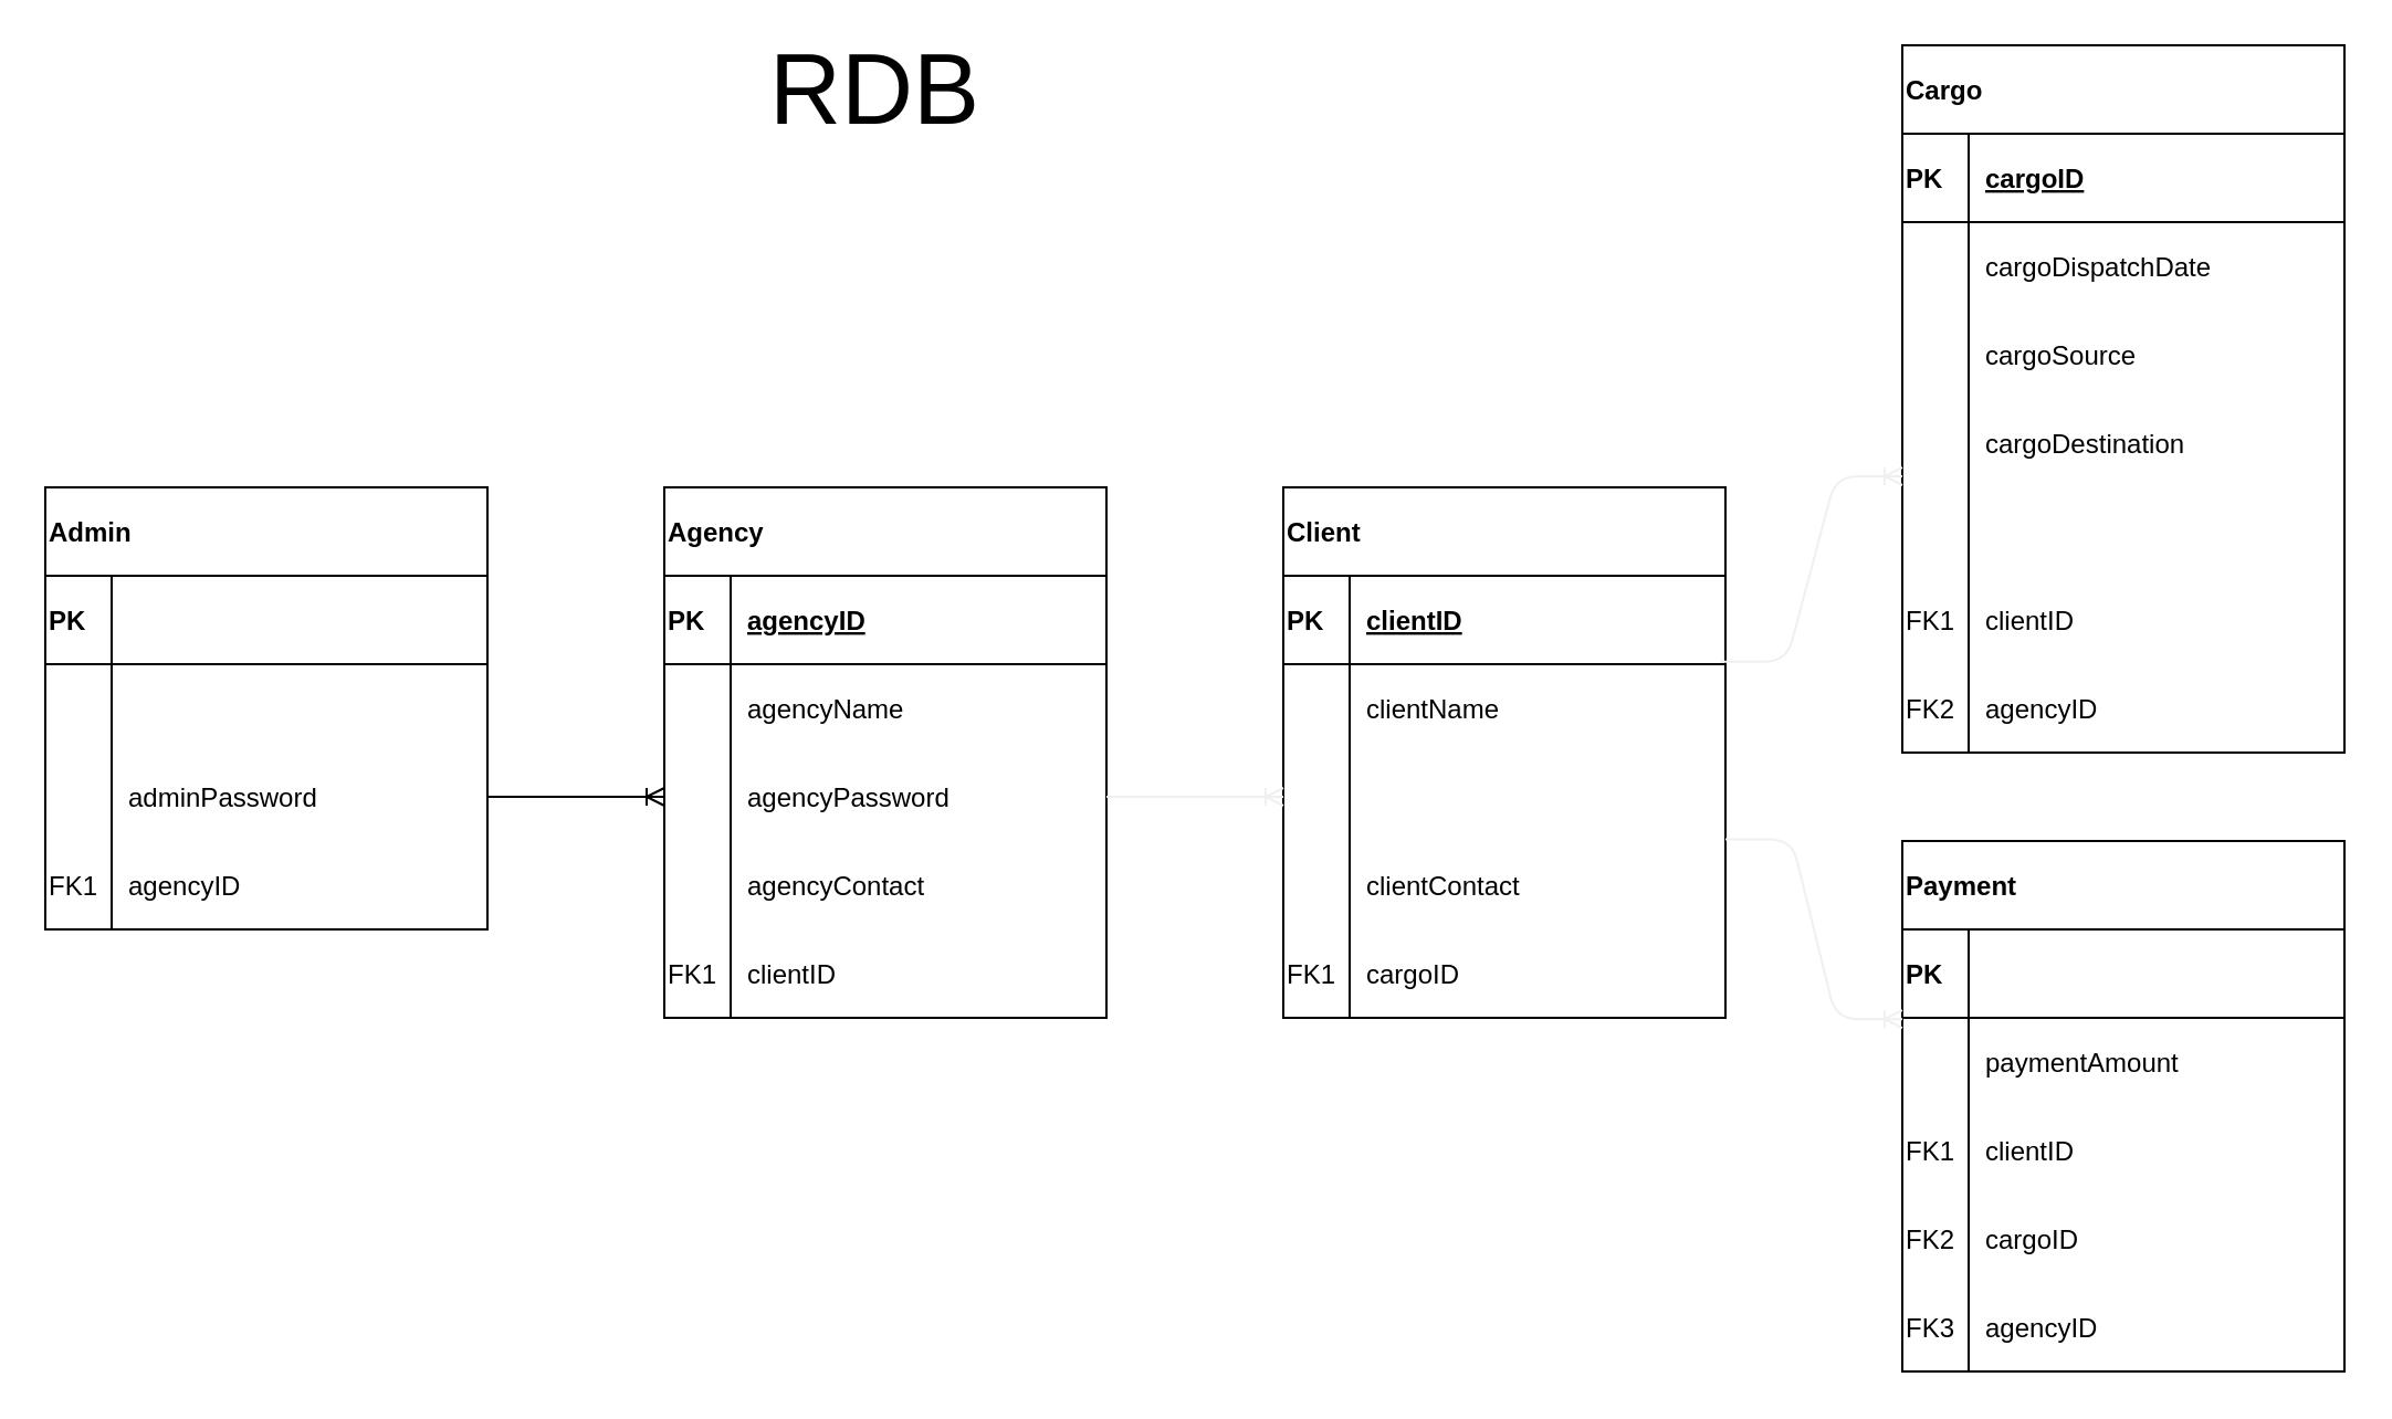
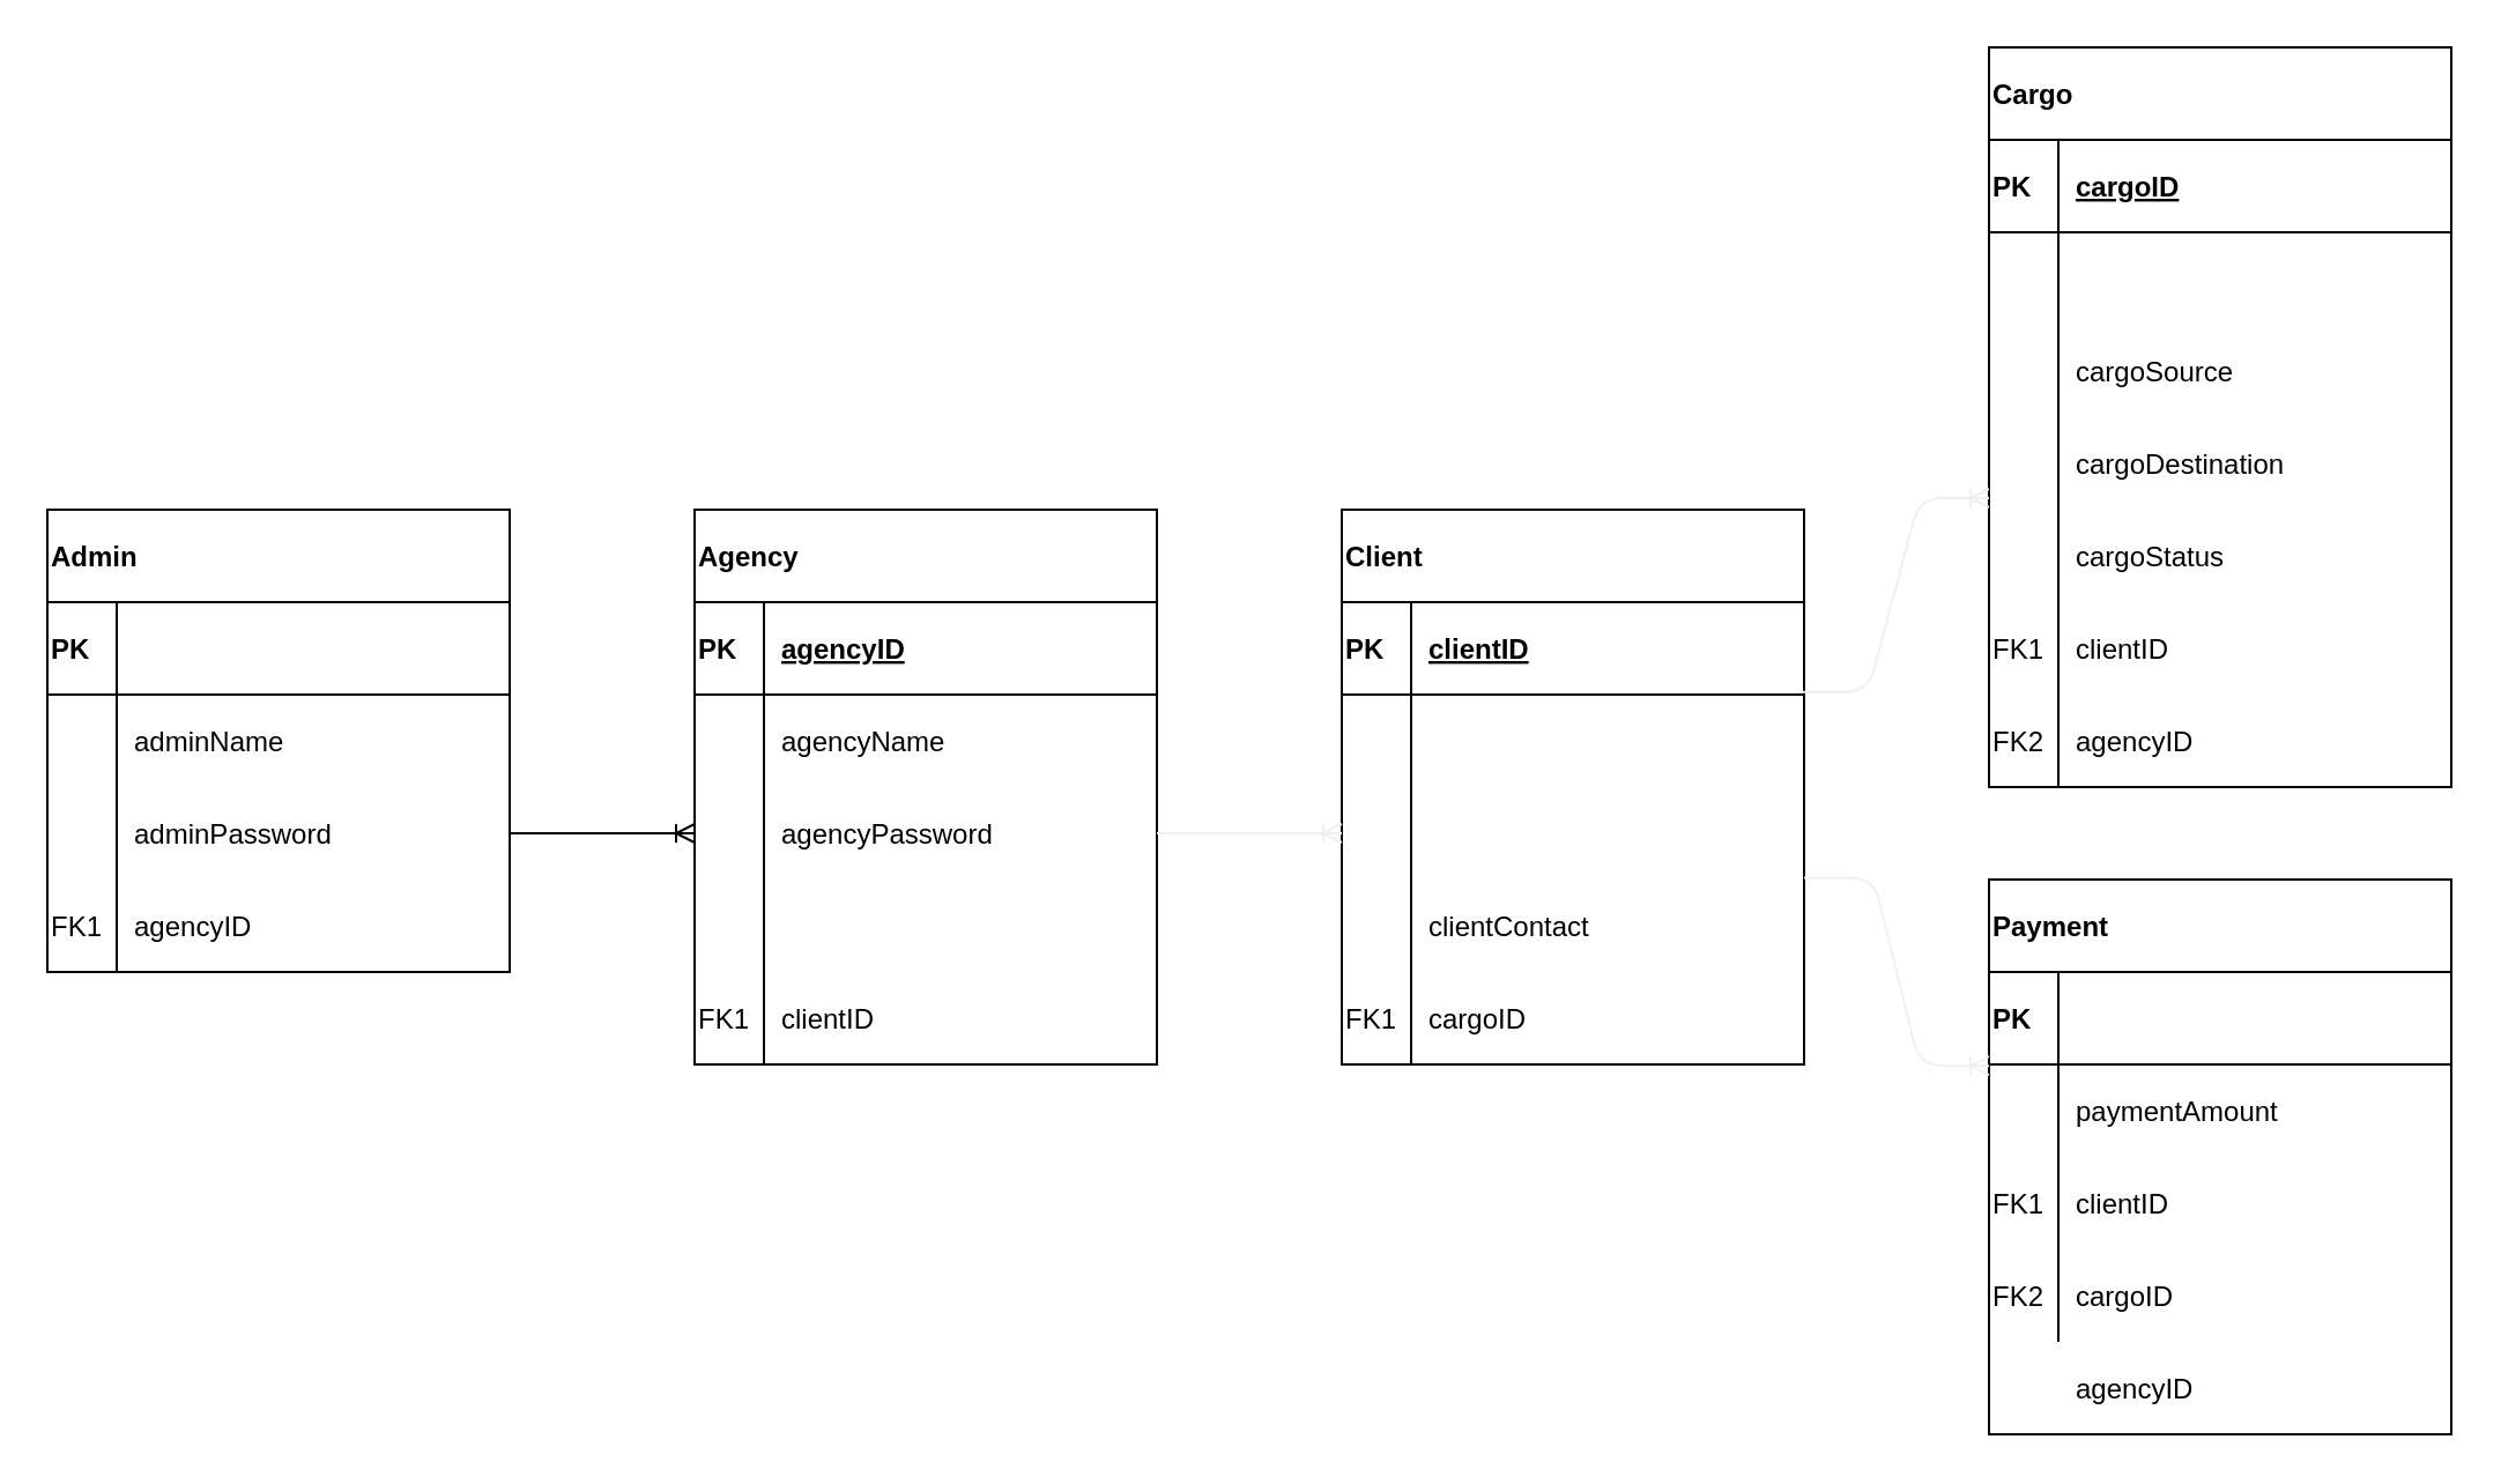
- <mxCell id="86" value="&lt;font style=&quot;font-size: 45px&quot;&gt;RDB&lt;/font&gt;" style="text;html=1;align=center;verticalAlign=middle;resizable=0;points=[];autosize=1;strokeColor=none;fontSize=28;" vertex="1" parent="1"><mxGeometry x="340" y="20" width="110" height="40" as="geometry" /></mxCell>
- <mxCell id="66" value="cargoDispatchDate" style="shape=partialRectangle;connectable=0;fillColor=none;top=0;left=0;bottom=0;right=0;align=left;spacingLeft=6;overflow=hidden;verticalAlign=middle;" parent="64" vertex="1"><mxGeometry x="30" width="170" height="40" as="geometry" /></mxCell>
+ <mxCell id="75" value="cargoStatus" style="shape=partialRectangle;connectable=0;fillColor=none;top=0;left=0;bottom=0;right=0;align=left;spacingLeft=6;overflow=hidden;verticalAlign=middle;" parent="73" vertex="1"><mxGeometry x="30" width="170" height="40" as="geometry" /></mxCell>
+ <mxCell id="7" value="adminName" style="shape=partialRectangle;connectable=0;fillColor=none;top=0;left=0;bottom=0;right=0;align=left;spacingLeft=6;overflow=hidden;verticalAlign=middle;" parent="5" vertex="1"><mxGeometry x="30" width="170" height="40" as="geometry" /></mxCell>
- <mxCell id="36" value="clientName" style="shape=partialRectangle;connectable=0;fillColor=none;top=0;left=0;bottom=0;right=0;align=left;spacingLeft=6;overflow=hidden;verticalAlign=middle;" parent="34" vertex="1"><mxGeometry x="30" width="170" height="40" as="geometry" /></mxCell>
- <mxCell id="26" value="agencyContact" style="shape=partialRectangle;connectable=0;fillColor=none;top=0;left=0;bottom=0;right=0;align=left;spacingLeft=6;overflow=hidden;verticalAlign=middle;" parent="24" vertex="1"><mxGeometry x="30" width="170" height="40" as="geometry" /></mxCell>
- <mxCell id="58" value="FK3" style="shape=partialRectangle;connectable=0;fillColor=none;top=0;left=0;bottom=0;right=0;editable=1;overflow=hidden;align=left;verticalAlign=middle;" parent="57" vertex="1"><mxGeometry width="30" height="40" as="geometry" /></mxCell>
